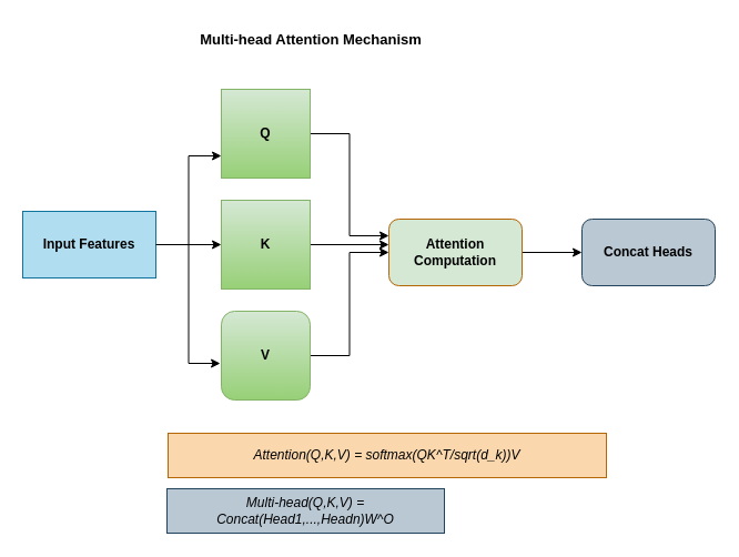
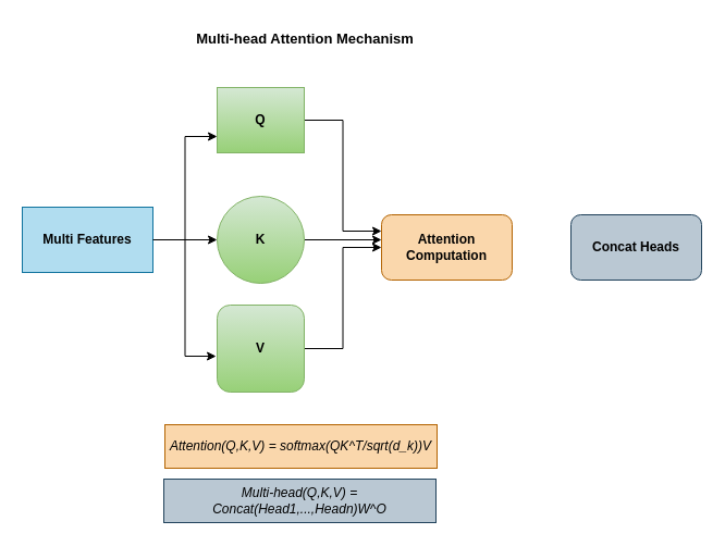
- <mxCell id="3" value="Q" style="whiteSpace=wrap;html=1;aspect=fixed;fontStyle=1;fillColor=#d5e8d4;strokeColor=#82b366;gradientColor=#97d077;" vertex="1" parent="1"><mxGeometry x="199" y="80" width="80" height="80" as="geometry" /></mxCell>
+ <mxCell id="3" value="Q" style="whiteSpace=wrap;html=1;aspect=fixed;fontStyle=1;fillColor=#d5e8d4;strokeColor=#82b366;gradientColor=#97d077;" vertex="1" parent="1"><mxGeometry x="199" y="80" width="80" height="60" as="geometry" /></mxCell>
- <mxCell id="10" value="&lt;b&gt;Input Features&lt;/b&gt;" style="rounded=0;whiteSpace=wrap;html=1;fillColor=#b1ddf0;strokeColor=#10739e;" vertex="1" parent="1"><mxGeometry x="20" y="190" width="120" height="60" as="geometry" /></mxCell>
+ <mxCell id="10" value="&lt;b&gt;Multi Features&lt;/b&gt;" style="rounded=0;whiteSpace=wrap;html=1;fillColor=#b1ddf0;strokeColor=#10739e;" vertex="1" parent="1"><mxGeometry x="20" y="190" width="120" height="60" as="geometry" /></mxCell>
- <mxCell id="7" value="K" style="whiteSpace=wrap;html=1;aspect=fixed;fontStyle=1;fillColor=#d5e8d4;strokeColor=#82b366;gradientColor=#97d077;" vertex="1" parent="1"><mxGeometry x="199" y="180" width="80" height="80" as="geometry" /></mxCell>
+ <mxCell id="7" value="K" style="ellipse;whiteSpace=wrap;html=1;aspect=fixed;fontStyle=1;fillColor=#d5e8d4;strokeColor=#82b366;gradientColor=#97d077;" vertex="1" parent="1"><mxGeometry x="199" y="180" width="80" height="80" as="geometry" /></mxCell>
- <mxCell id="12" value="&lt;b&gt;Attention Computation&lt;/b&gt;" style="rounded=1;whiteSpace=wrap;html=1;fillColor=#d5e8d4;strokeColor=#b46504;" vertex="1" parent="1"><mxGeometry x="350" y="197" width="120" height="60" as="geometry" /></mxCell>
+ <mxCell id="12" value="&lt;b&gt;Attention Computation&lt;/b&gt;" style="rounded=1;whiteSpace=wrap;html=1;fillColor=#fad7ac;strokeColor=#b46504;" vertex="1" parent="1"><mxGeometry x="350" y="197" width="120" height="60" as="geometry" /></mxCell>
- <mxCell id="11" style="edgeStyle=orthogonalEdgeStyle;rounded=0;orthogonalLoop=1;jettySize=auto;html=1;entryX=0;entryY=0.5;entryDx=0;entryDy=0;" edge="1" parent="1" source="12" target="13"><mxGeometry relative="1" as="geometry" /></mxCell>
- <mxCell id="17" value="&lt;i&gt;Attention(Q,K,V) = softmax(QK^T/sqrt(d_k))V&lt;/i&gt;" style="rounded=0;whiteSpace=wrap;html=1;fillColor=#fad7ac;strokeColor=#b46504;" vertex="1" parent="1"><mxGeometry x="151" y="390" width="395" height="40" as="geometry" /></mxCell>
+ <mxCell id="17" value="&lt;i&gt;Attention(Q,K,V) = softmax(QK^T/sqrt(d_k))V&lt;/i&gt;" style="rounded=0;whiteSpace=wrap;html=1;fillColor=#fad7ac;strokeColor=#b46504;" vertex="1" parent="1"><mxGeometry x="151" y="390" width="250" height="40" as="geometry" /></mxCell>
